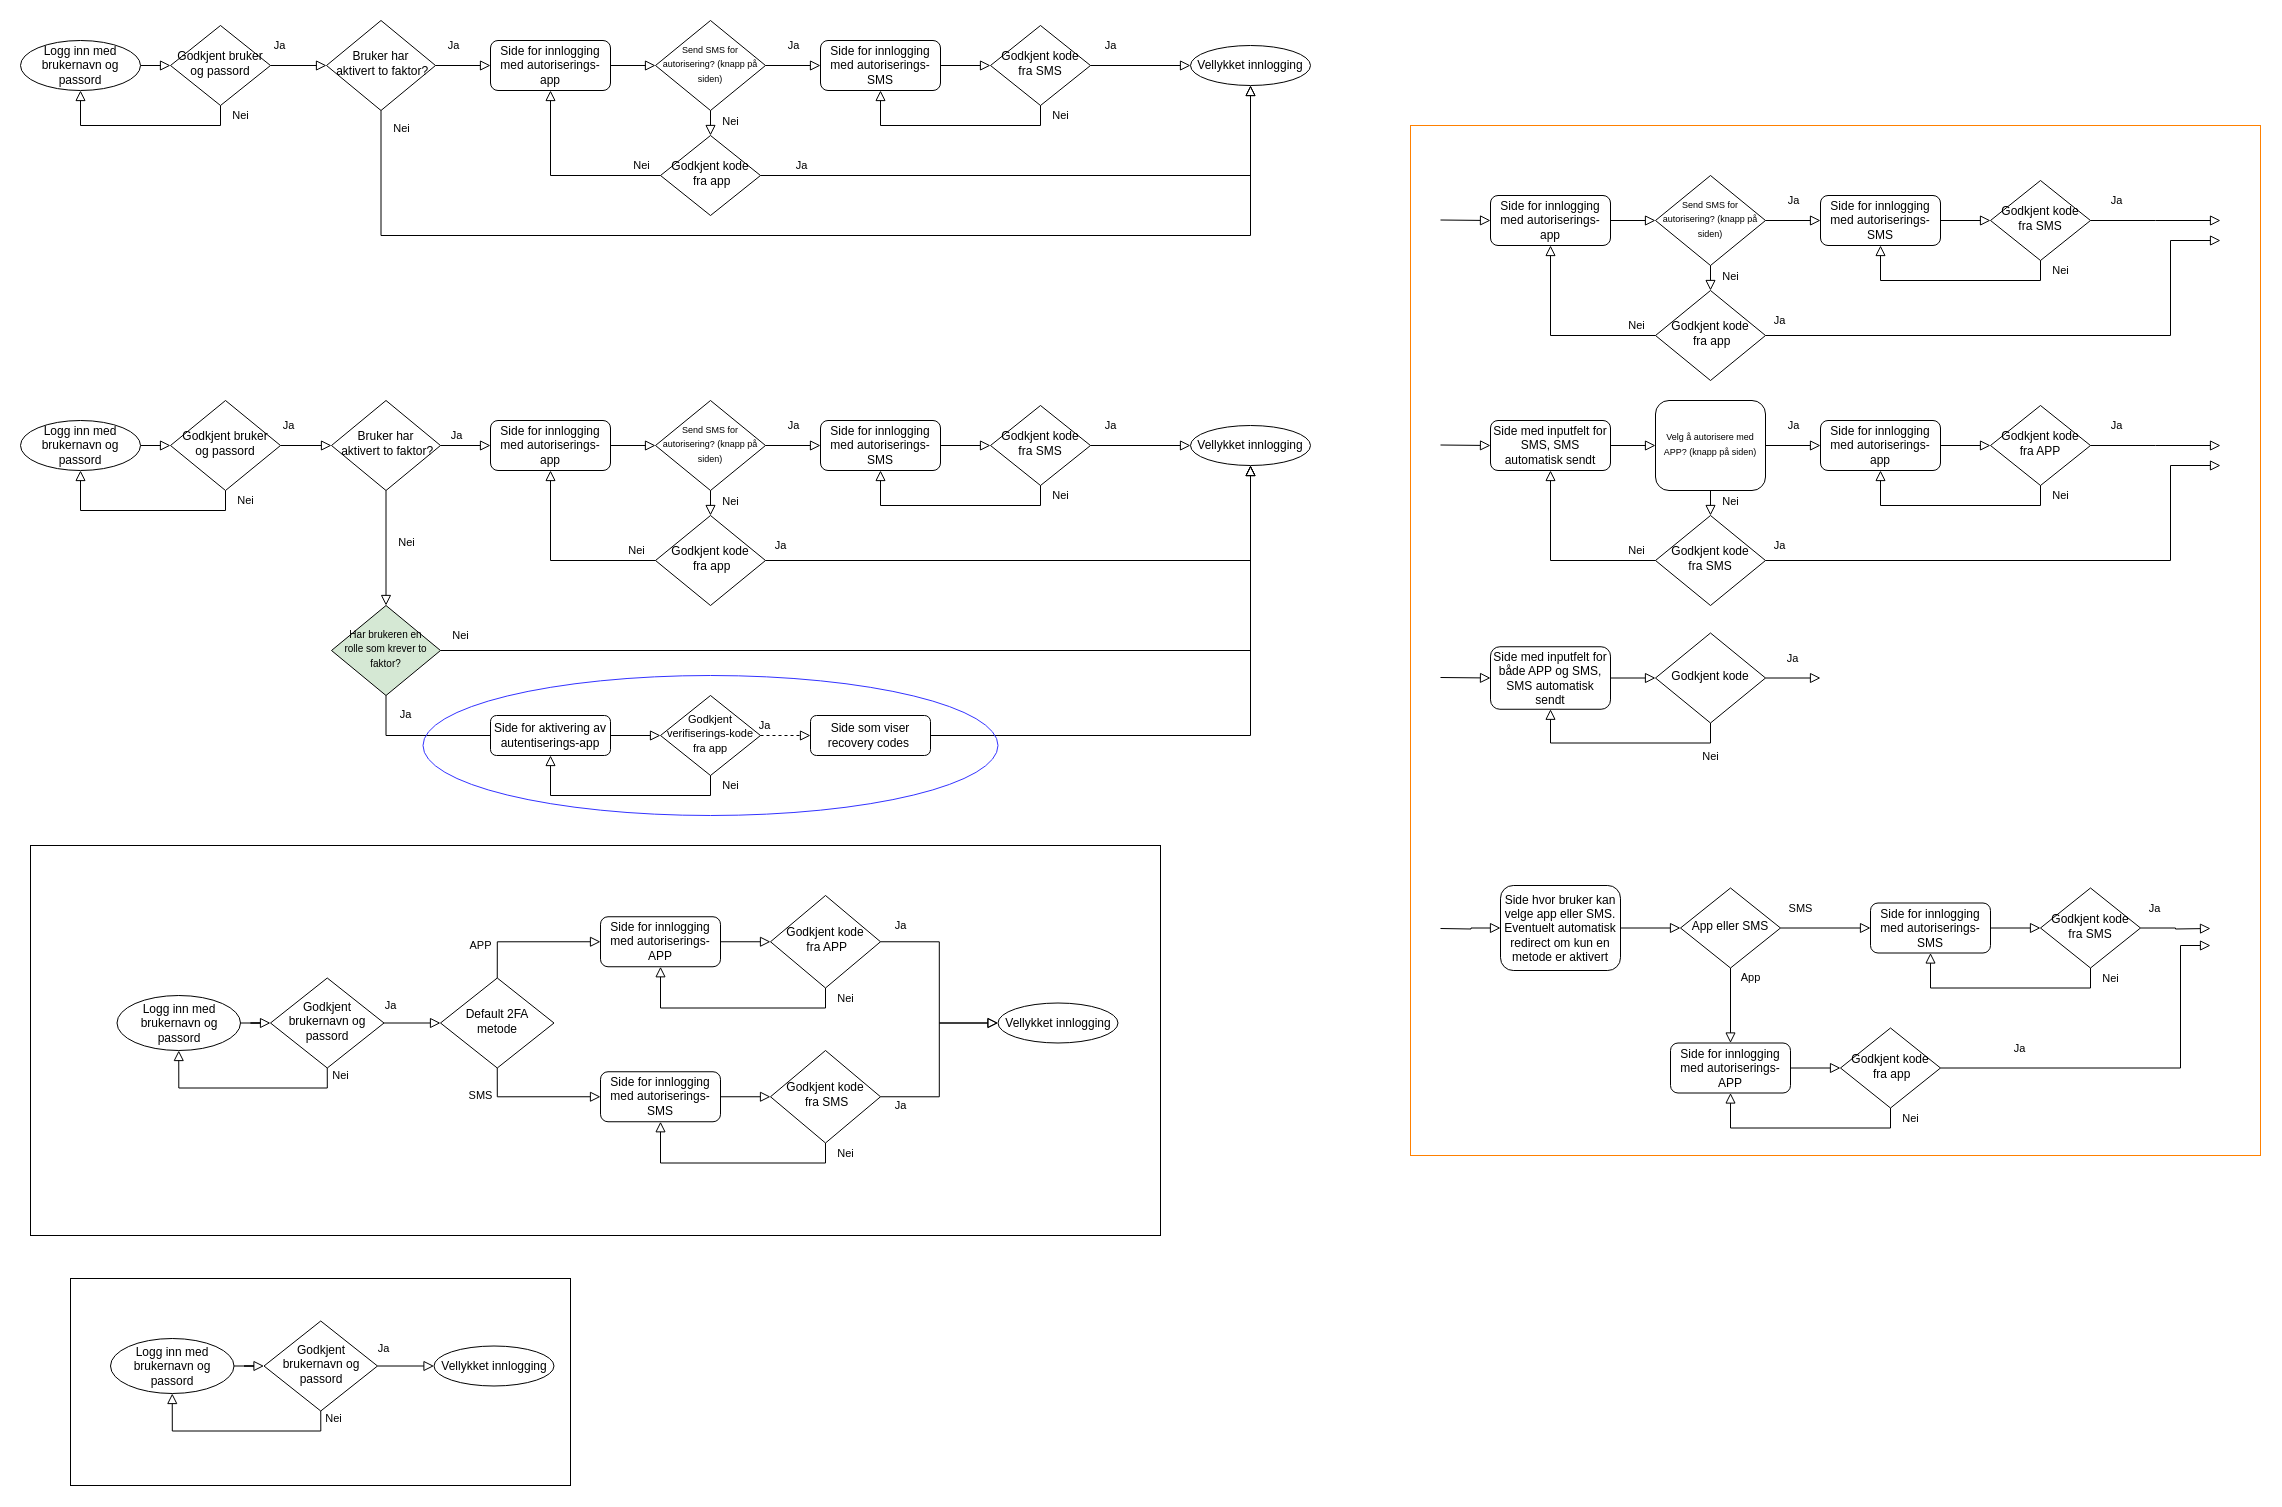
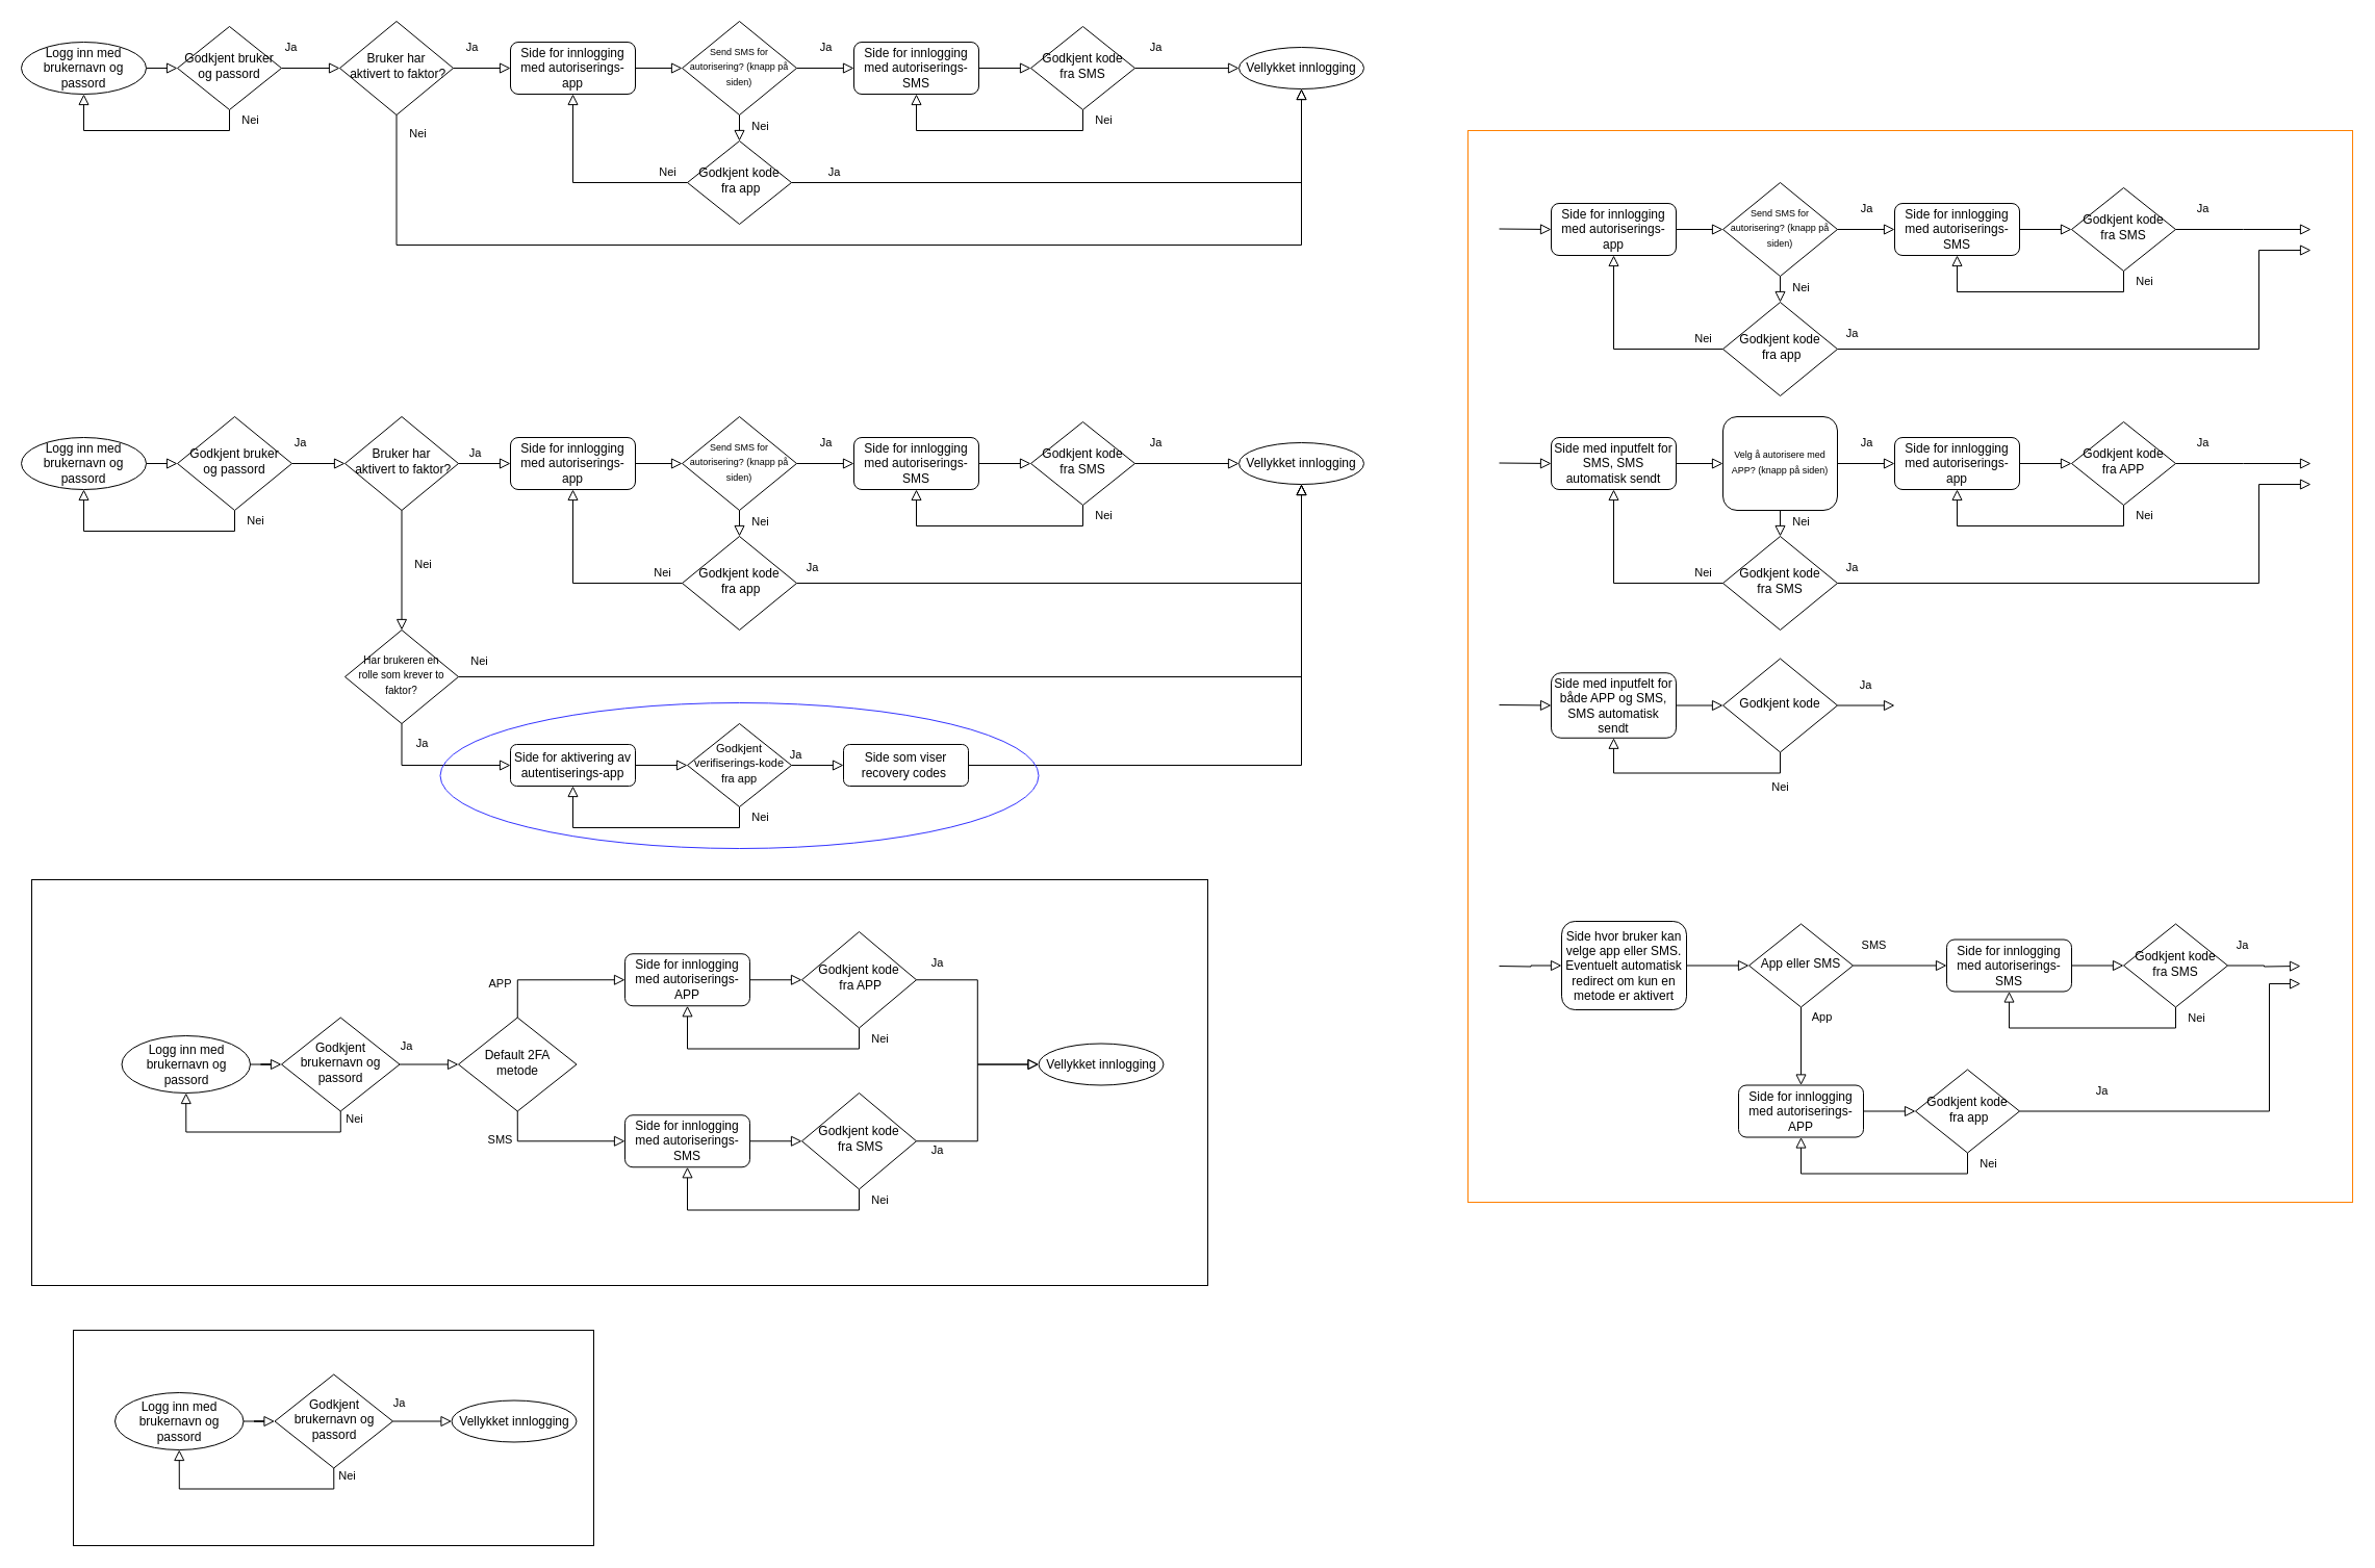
- <mxCell id="46" value="&lt;font style=&quot;font-size: 10px&quot;&gt;Har brukeren en&lt;br&gt;rolle som krever to faktor?&lt;/font&gt;" style="rhombus;whiteSpace=wrap;html=1;shadow=0;fontFamily=Helvetica;fontSize=12;align=center;strokeWidth=1;spacing=6;spacingTop=-4;fillColor=#d5e8d4;" parent="1" vertex="1"><mxGeometry x="331" y="605" width="109" height="90" as="geometry" /></mxCell>
+ <mxCell id="46" value="&lt;font style=&quot;font-size: 10px&quot;&gt;Har brukeren en&lt;br&gt;rolle som krever to faktor?&lt;/font&gt;" style="rhombus;whiteSpace=wrap;html=1;shadow=0;fontFamily=Helvetica;fontSize=12;align=center;strokeWidth=1;spacing=6;spacingTop=-4;" parent="1" vertex="1"><mxGeometry x="331" y="605" width="109" height="90" as="geometry" /></mxCell>
- <mxCell id="49" value="Ja" style="rounded=0;html=1;jettySize=auto;orthogonalLoop=1;fontSize=11;endArrow=none;endFill=0;endSize=8;strokeWidth=1;shadow=0;labelBackgroundColor=none;edgeStyle=orthogonalEdgeStyle;exitX=0.5;exitY=1;exitDx=0;exitDy=0;entryX=0;entryY=0.5;entryDx=0;entryDy=0;" parent="1" source="46" target="48" edge="1"><mxGeometry x="-0.732" y="19" relative="1" as="geometry"><mxPoint as="offset" /><mxPoint x="441" y="455" as="sourcePoint" /><mxPoint x="500" y="455" as="targetPoint" /></mxGeometry></mxCell>
+ <mxCell id="49" value="Ja" style="rounded=0;html=1;jettySize=auto;orthogonalLoop=1;fontSize=11;endArrow=block;endFill=0;endSize=8;strokeWidth=1;shadow=0;labelBackgroundColor=none;edgeStyle=orthogonalEdgeStyle;exitX=0.5;exitY=1;exitDx=0;exitDy=0;entryX=0;entryY=0.5;entryDx=0;entryDy=0;" parent="1" source="46" target="48" edge="1"><mxGeometry x="-0.732" y="19" relative="1" as="geometry"><mxPoint as="offset" /><mxPoint x="441" y="455" as="sourcePoint" /><mxPoint x="500" y="455" as="targetPoint" /></mxGeometry></mxCell>
- <mxCell id="53" value="Ja" style="rounded=0;html=1;jettySize=auto;orthogonalLoop=1;fontSize=11;endArrow=block;endFill=0;endSize=8;strokeWidth=1;shadow=0;labelBackgroundColor=none;edgeStyle=orthogonalEdgeStyle;exitX=1;exitY=0.5;exitDx=0;exitDy=0;entryX=0;entryY=0.5;entryDx=0;entryDy=0;dashed=1;" parent="1" source="50" target="54" edge="1"><mxGeometry x="-0.859" y="10" relative="1" as="geometry"><mxPoint as="offset" /><mxPoint x="720" y="605" as="sourcePoint" /><mxPoint x="800" y="735" as="targetPoint" /></mxGeometry></mxCell>
+ <mxCell id="53" value="Ja" style="rounded=0;html=1;jettySize=auto;orthogonalLoop=1;fontSize=11;endArrow=block;endFill=0;endSize=8;strokeWidth=1;shadow=0;labelBackgroundColor=none;edgeStyle=orthogonalEdgeStyle;exitX=1;exitY=0.5;exitDx=0;exitDy=0;entryX=0;entryY=0.5;entryDx=0;entryDy=0;" parent="1" source="50" target="54" edge="1"><mxGeometry x="-0.859" y="10" relative="1" as="geometry"><mxPoint as="offset" /><mxPoint x="720" y="605" as="sourcePoint" /><mxPoint x="800" y="735" as="targetPoint" /></mxGeometry></mxCell>
